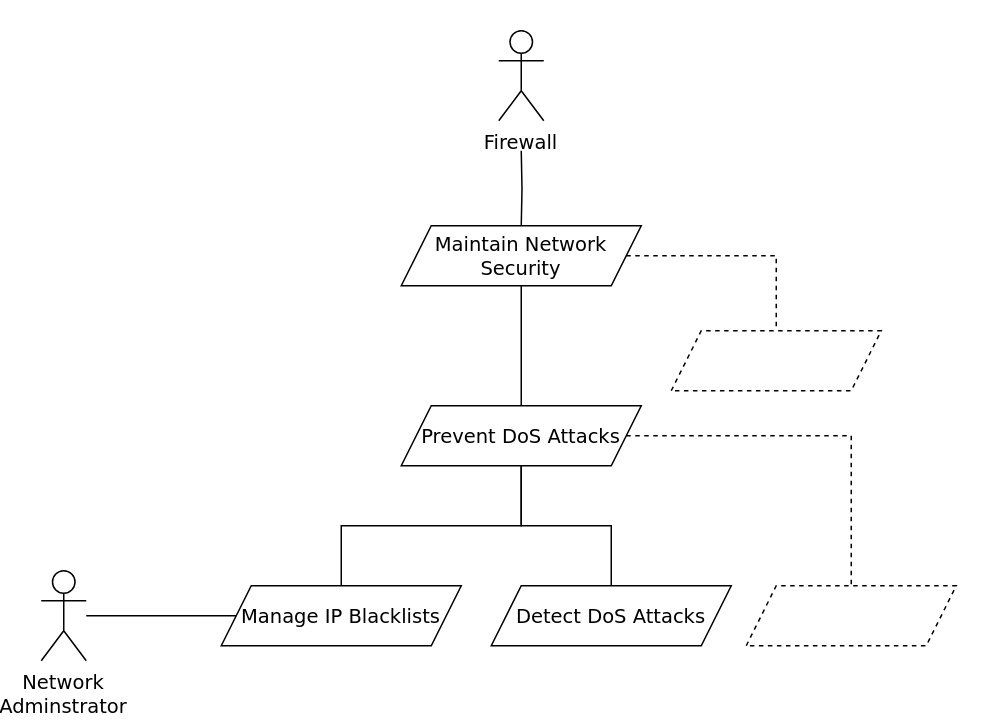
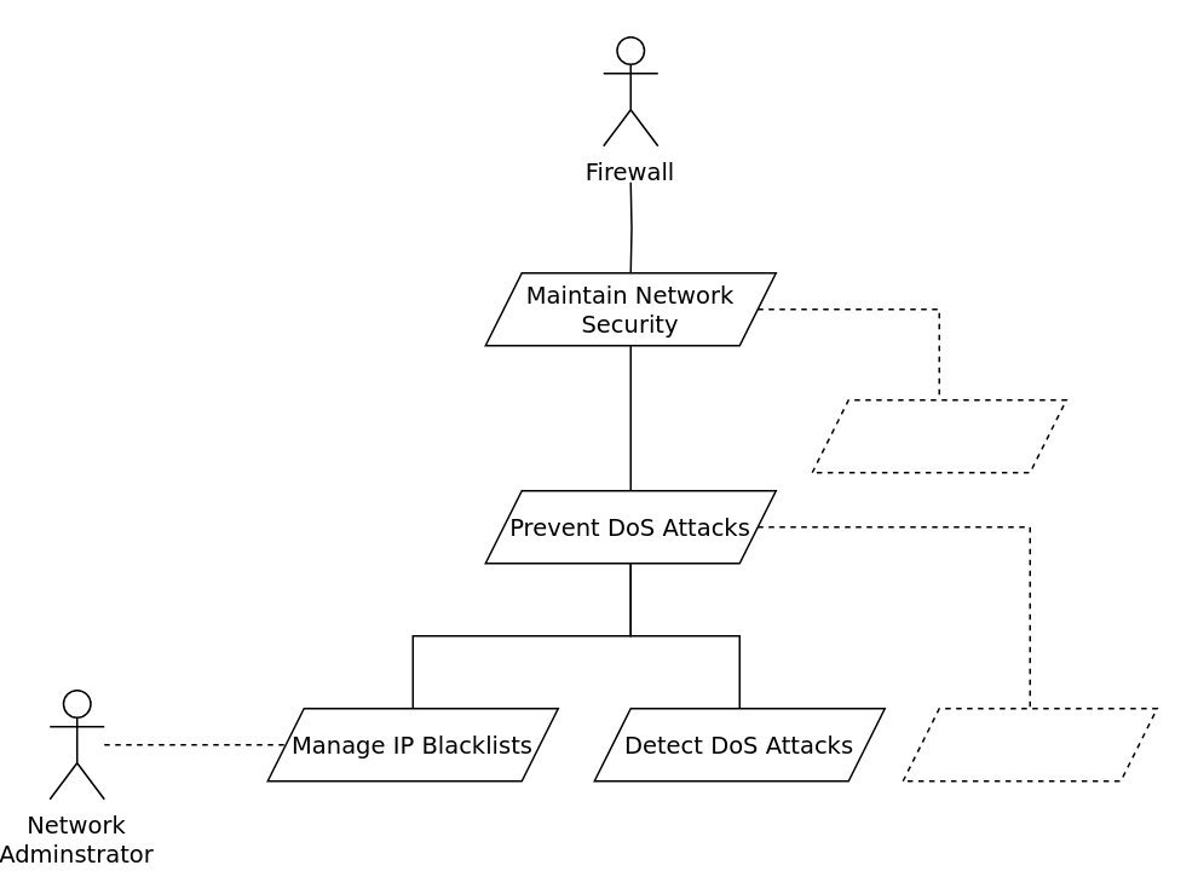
- <mxCell id="13" value="" style="edgeStyle=orthogonalEdgeStyle;rounded=0;orthogonalLoop=1;jettySize=auto;entryX=0;entryY=0.5;entryDx=0;entryDy=0;endArrow=none;endFill=0;fontFamily=Dejavu Sans;fontSize=13;" parent="1" source="14" target="12" edge="1"><mxGeometry relative="1" as="geometry" /></mxCell>
+ <mxCell id="13" value="" style="edgeStyle=orthogonalEdgeStyle;rounded=0;orthogonalLoop=1;jettySize=auto;entryX=0;entryY=0.5;entryDx=0;entryDy=0;endArrow=none;endFill=0;fontFamily=Dejavu Sans;fontSize=13;dashed=1;" parent="1" source="14" target="12" edge="1"><mxGeometry relative="1" as="geometry" /></mxCell>
